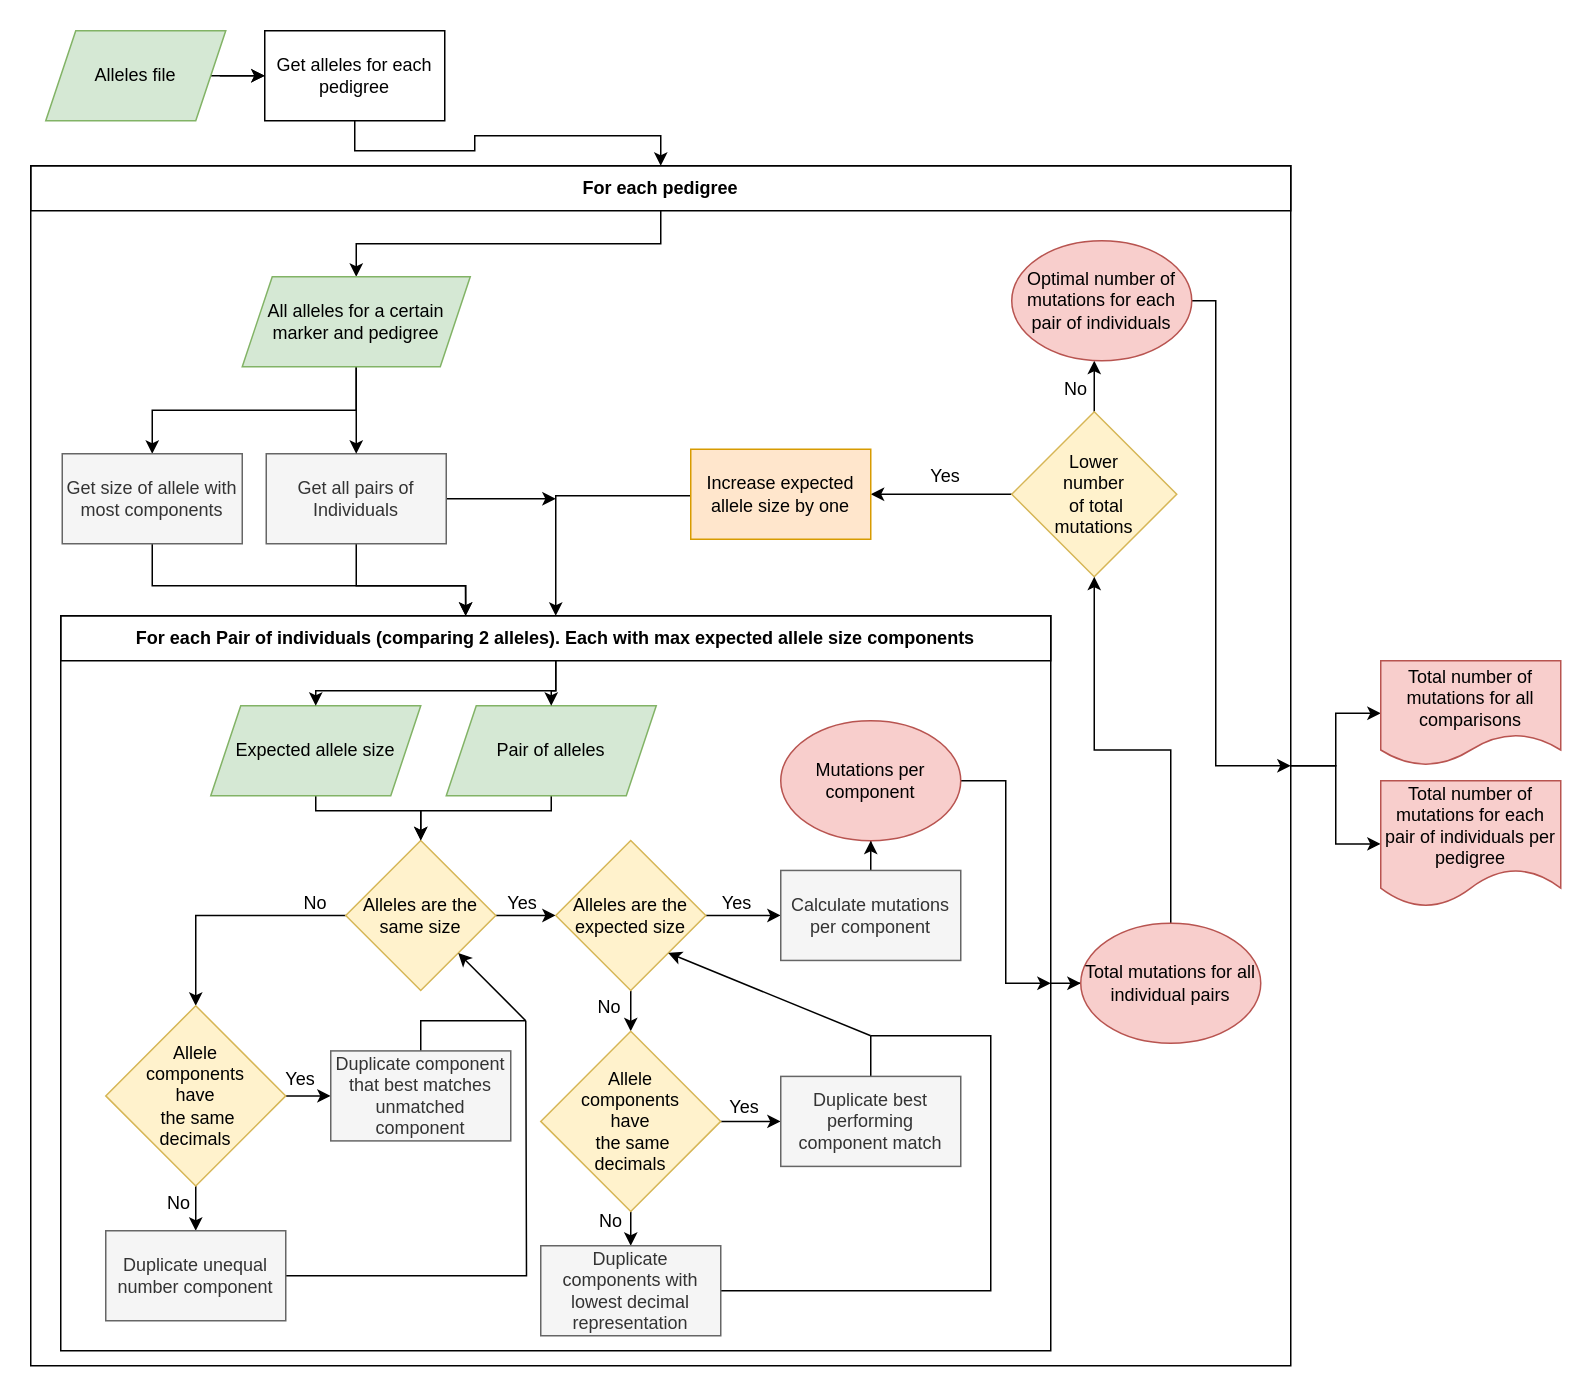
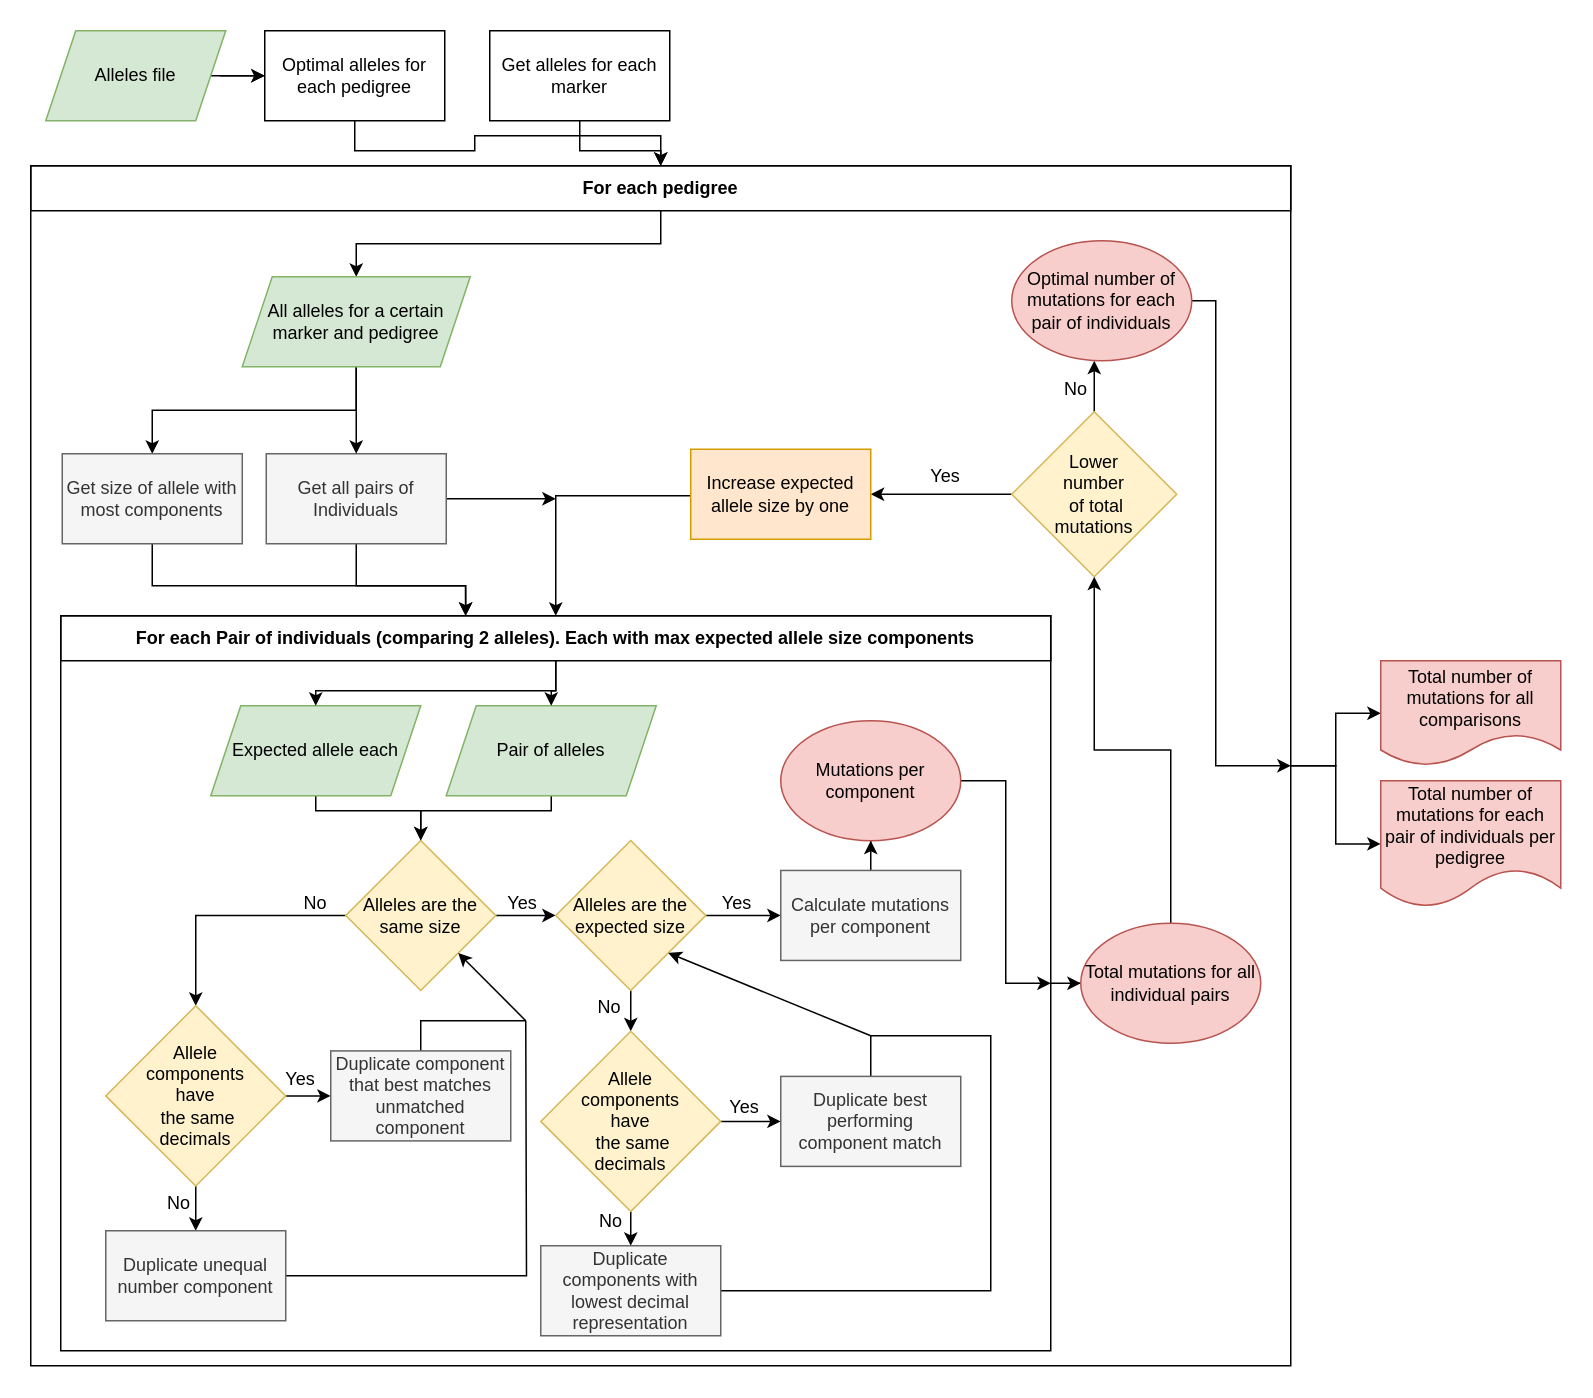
- <mxCell id="64" value="Get alleles for each pedigree" style="rounded=0;whiteSpace=wrap;html=1;" vertex="1" parent="1"><mxGeometry x="176" y="20" width="120" height="60" as="geometry" /></mxCell>
+ <mxCell id="64" value="Optimal alleles for each pedigree" style="rounded=0;whiteSpace=wrap;html=1;" vertex="1" parent="1"><mxGeometry x="176" y="20" width="120" height="60" as="geometry" /></mxCell>
+ <mxCell id="66" value="Get alleles for each marker" style="rounded=0;whiteSpace=wrap;html=1;" vertex="1" parent="1"><mxGeometry x="326" y="20" width="120" height="60" as="geometry" /></mxCell>
+ <mxCell id="65" style="edgeStyle=orthogonalEdgeStyle;rounded=0;orthogonalLoop=1;jettySize=auto;html=1;entryX=0.5;entryY=0;entryDx=0;entryDy=0;endArrow=classic;endFill=1;" edge="1" parent="1" source="66" target="70"><mxGeometry relative="1" as="geometry" /></mxCell>
- <mxCell id="42" value="Expected allele size" style="shape=parallelogram;perimeter=parallelogramPerimeter;whiteSpace=wrap;html=1;fixedSize=1;fillColor=#d5e8d4;strokeColor=#82b366;" vertex="1" parent="1"><mxGeometry x="140" y="470" width="140" height="60" as="geometry" /></mxCell>
+ <mxCell id="42" value="Expected allele each" style="shape=parallelogram;perimeter=parallelogramPerimeter;whiteSpace=wrap;html=1;fixedSize=1;fillColor=#d5e8d4;strokeColor=#82b366;" vertex="1" parent="1"><mxGeometry x="140" y="470" width="140" height="60" as="geometry" /></mxCell>
